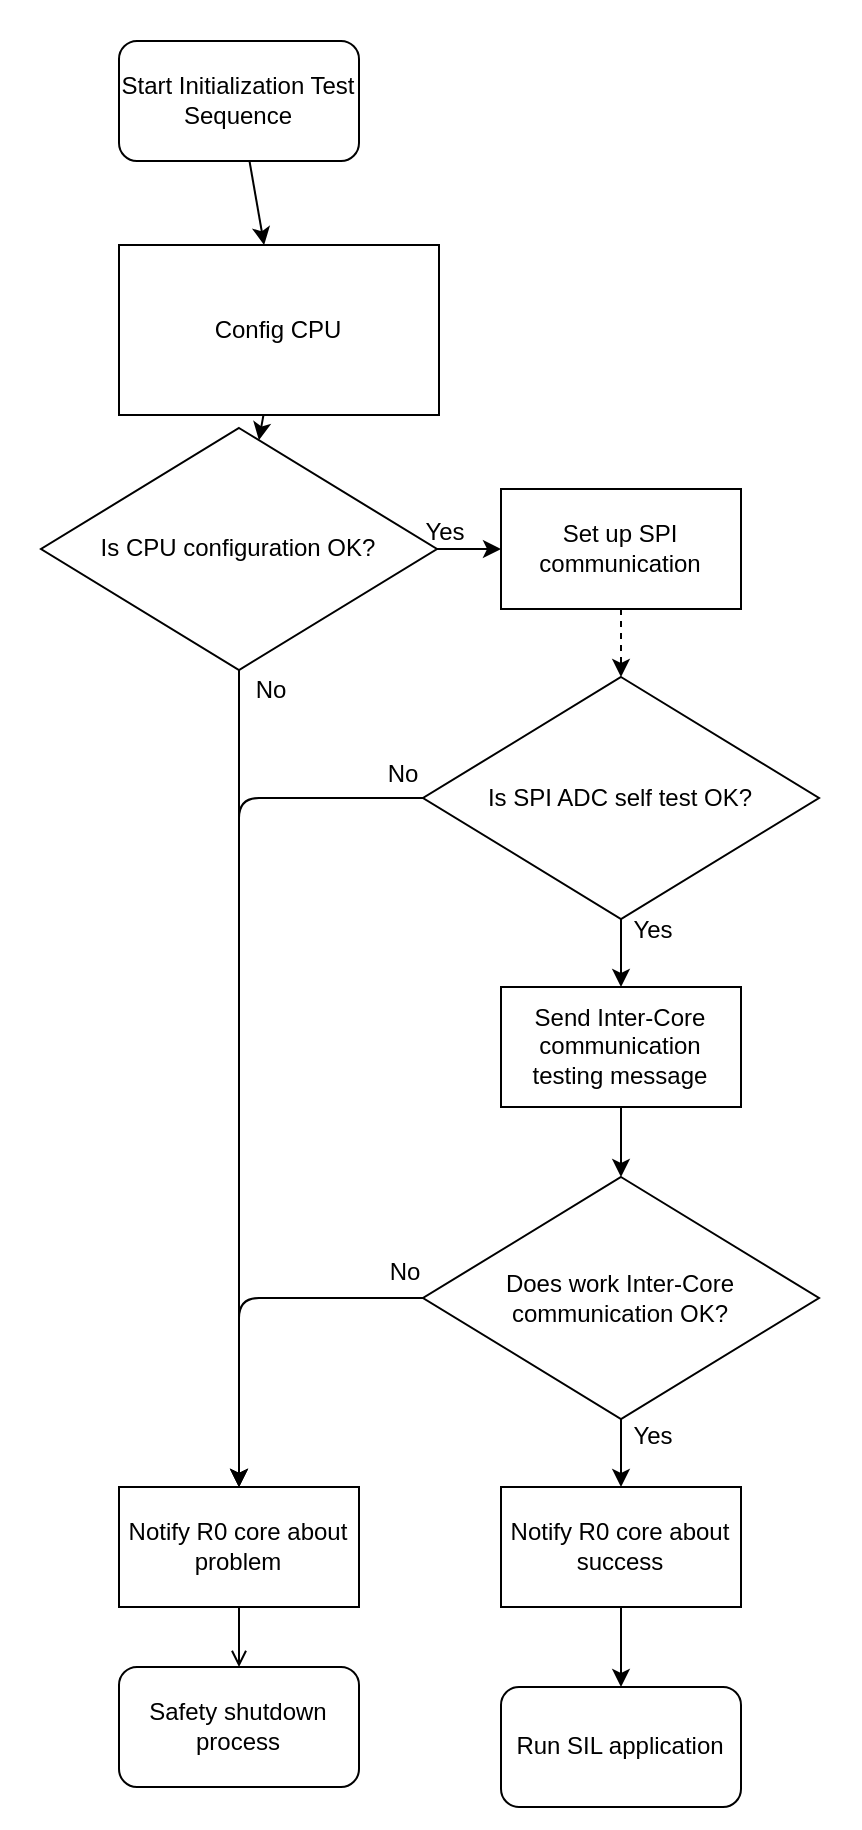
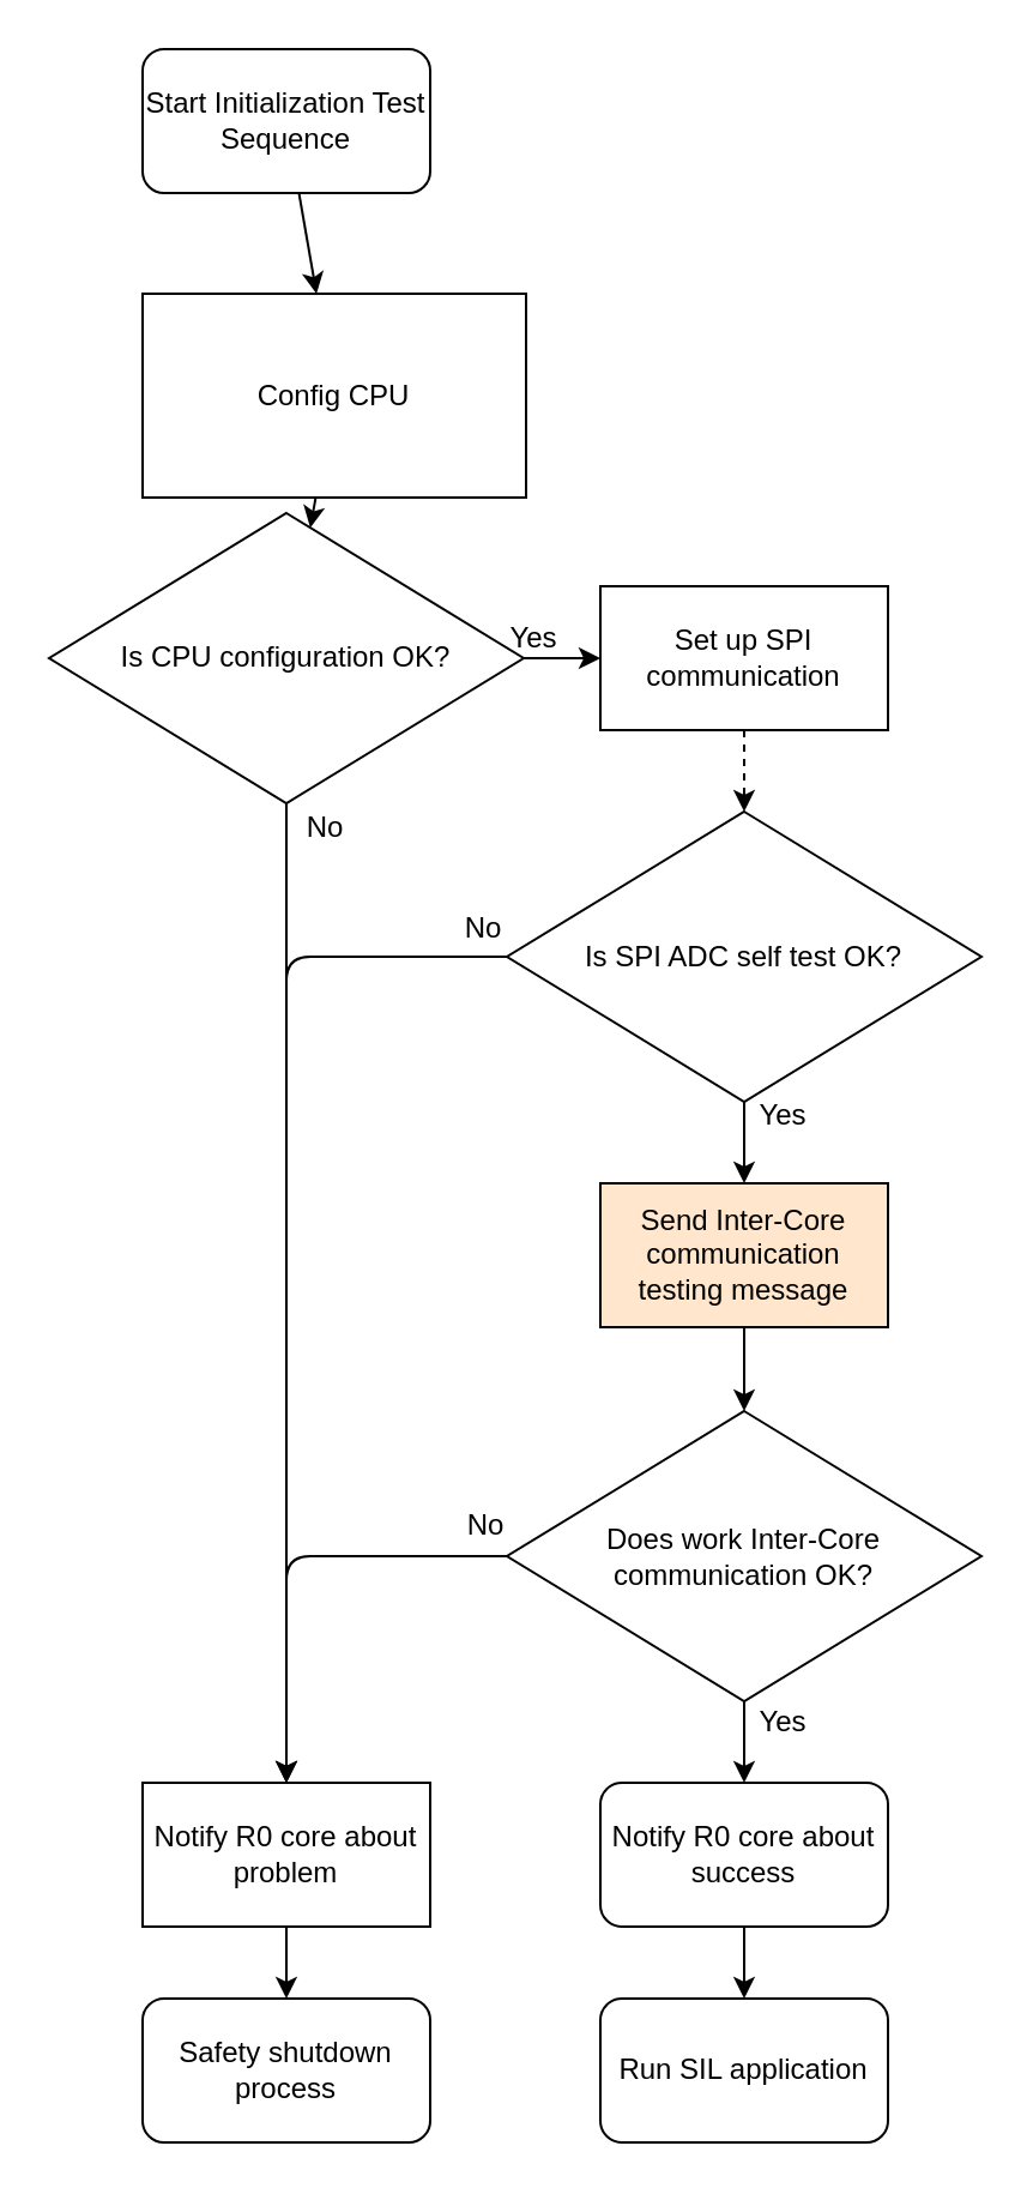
- <mxCell id="7" value="Send Inter-Core communication testing message" style="rounded=0;whiteSpace=wrap;html=1;fontSize=12;" parent="1" vertex="1"><mxGeometry x="250" y="493" width="120" height="60" as="geometry" /></mxCell>
+ <mxCell id="7" value="Send Inter-Core communication testing message" style="rounded=0;whiteSpace=wrap;html=1;fontSize=12;fillColor=#ffe6cc;" parent="1" vertex="1"><mxGeometry x="250" y="493" width="120" height="60" as="geometry" /></mxCell>
- <mxCell id="30" value="Notify R0 core about success" style="rounded=0;whiteSpace=wrap;html=1;fontSize=12;" vertex="1" parent="1"><mxGeometry x="250" y="743" width="120" height="60" as="geometry" /></mxCell>
+ <mxCell id="30" value="Notify R0 core about success" style="whiteSpace=wrap;html=1;fontSize=12;rounded=1;" vertex="1" parent="1"><mxGeometry x="250" y="743" width="120" height="60" as="geometry" /></mxCell>
- <mxCell id="27" style="edgeStyle=none;html=1;exitX=0.5;exitY=1;exitDx=0;exitDy=0;endArrow=open;" edge="1" parent="1" source="28" target="19"><mxGeometry relative="1" as="geometry" /></mxCell>
+ <mxCell id="27" style="edgeStyle=none;html=1;exitX=0.5;exitY=1;exitDx=0;exitDy=0;" edge="1" parent="1" source="28" target="19"><mxGeometry relative="1" as="geometry" /></mxCell>
- <mxCell id="8" value="Run SIL application" style="rounded=1;whiteSpace=wrap;html=1;fontSize=12;" parent="1" vertex="1"><mxGeometry x="250" y="843" width="120" height="60" as="geometry" /></mxCell>
+ <mxCell id="8" value="Run SIL application" style="rounded=1;whiteSpace=wrap;html=1;fontSize=12;" parent="1" vertex="1"><mxGeometry x="250" y="833" width="120" height="60" as="geometry" /></mxCell>
